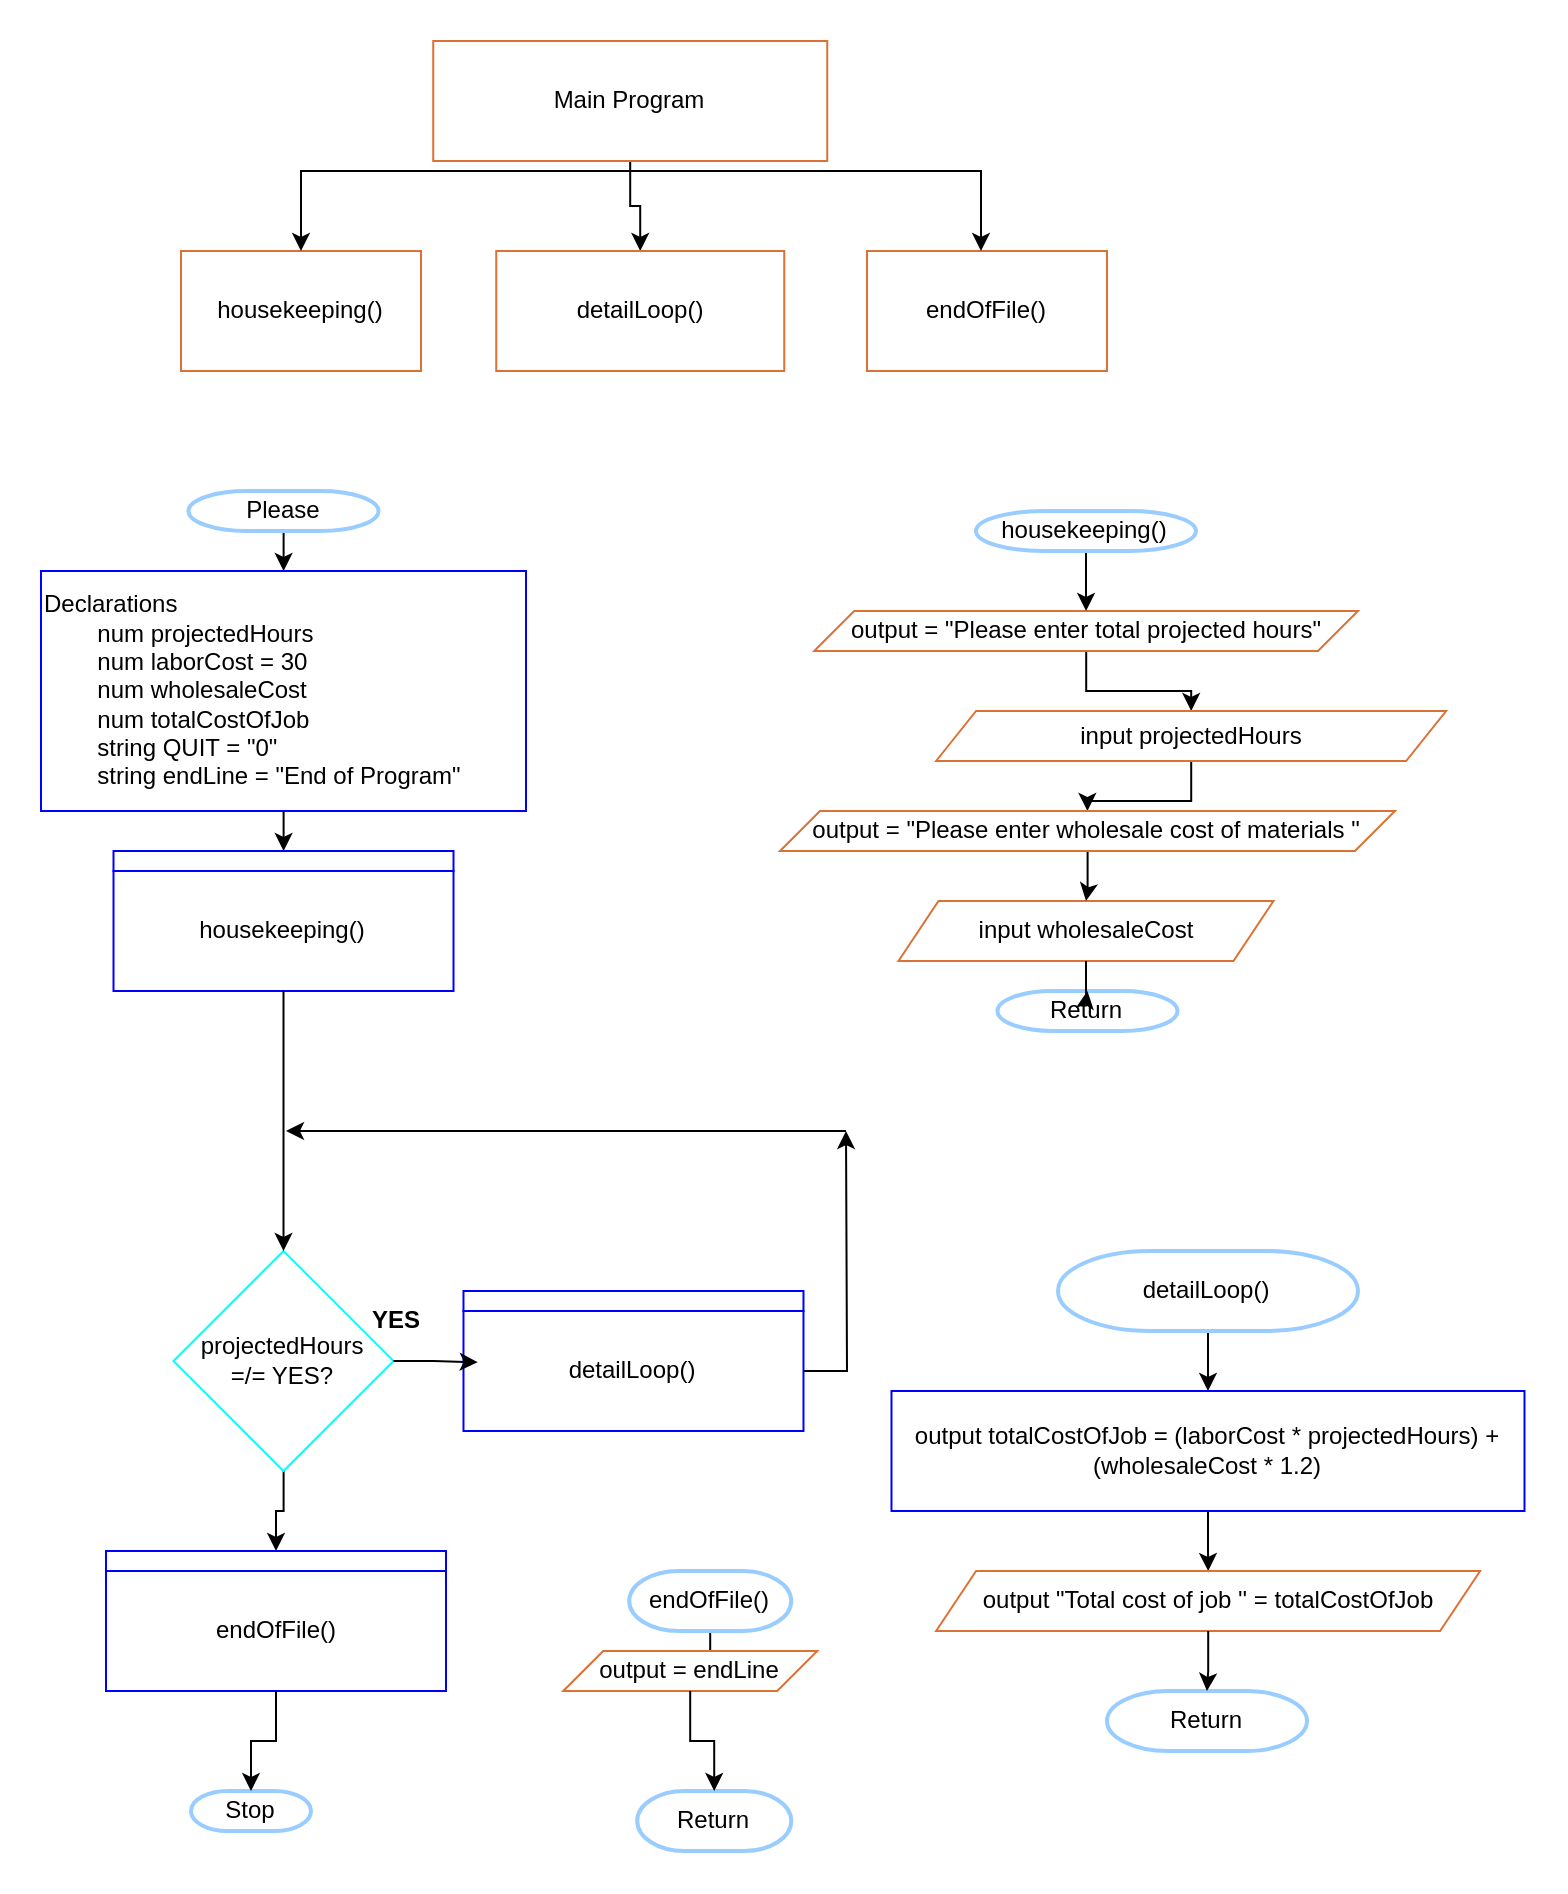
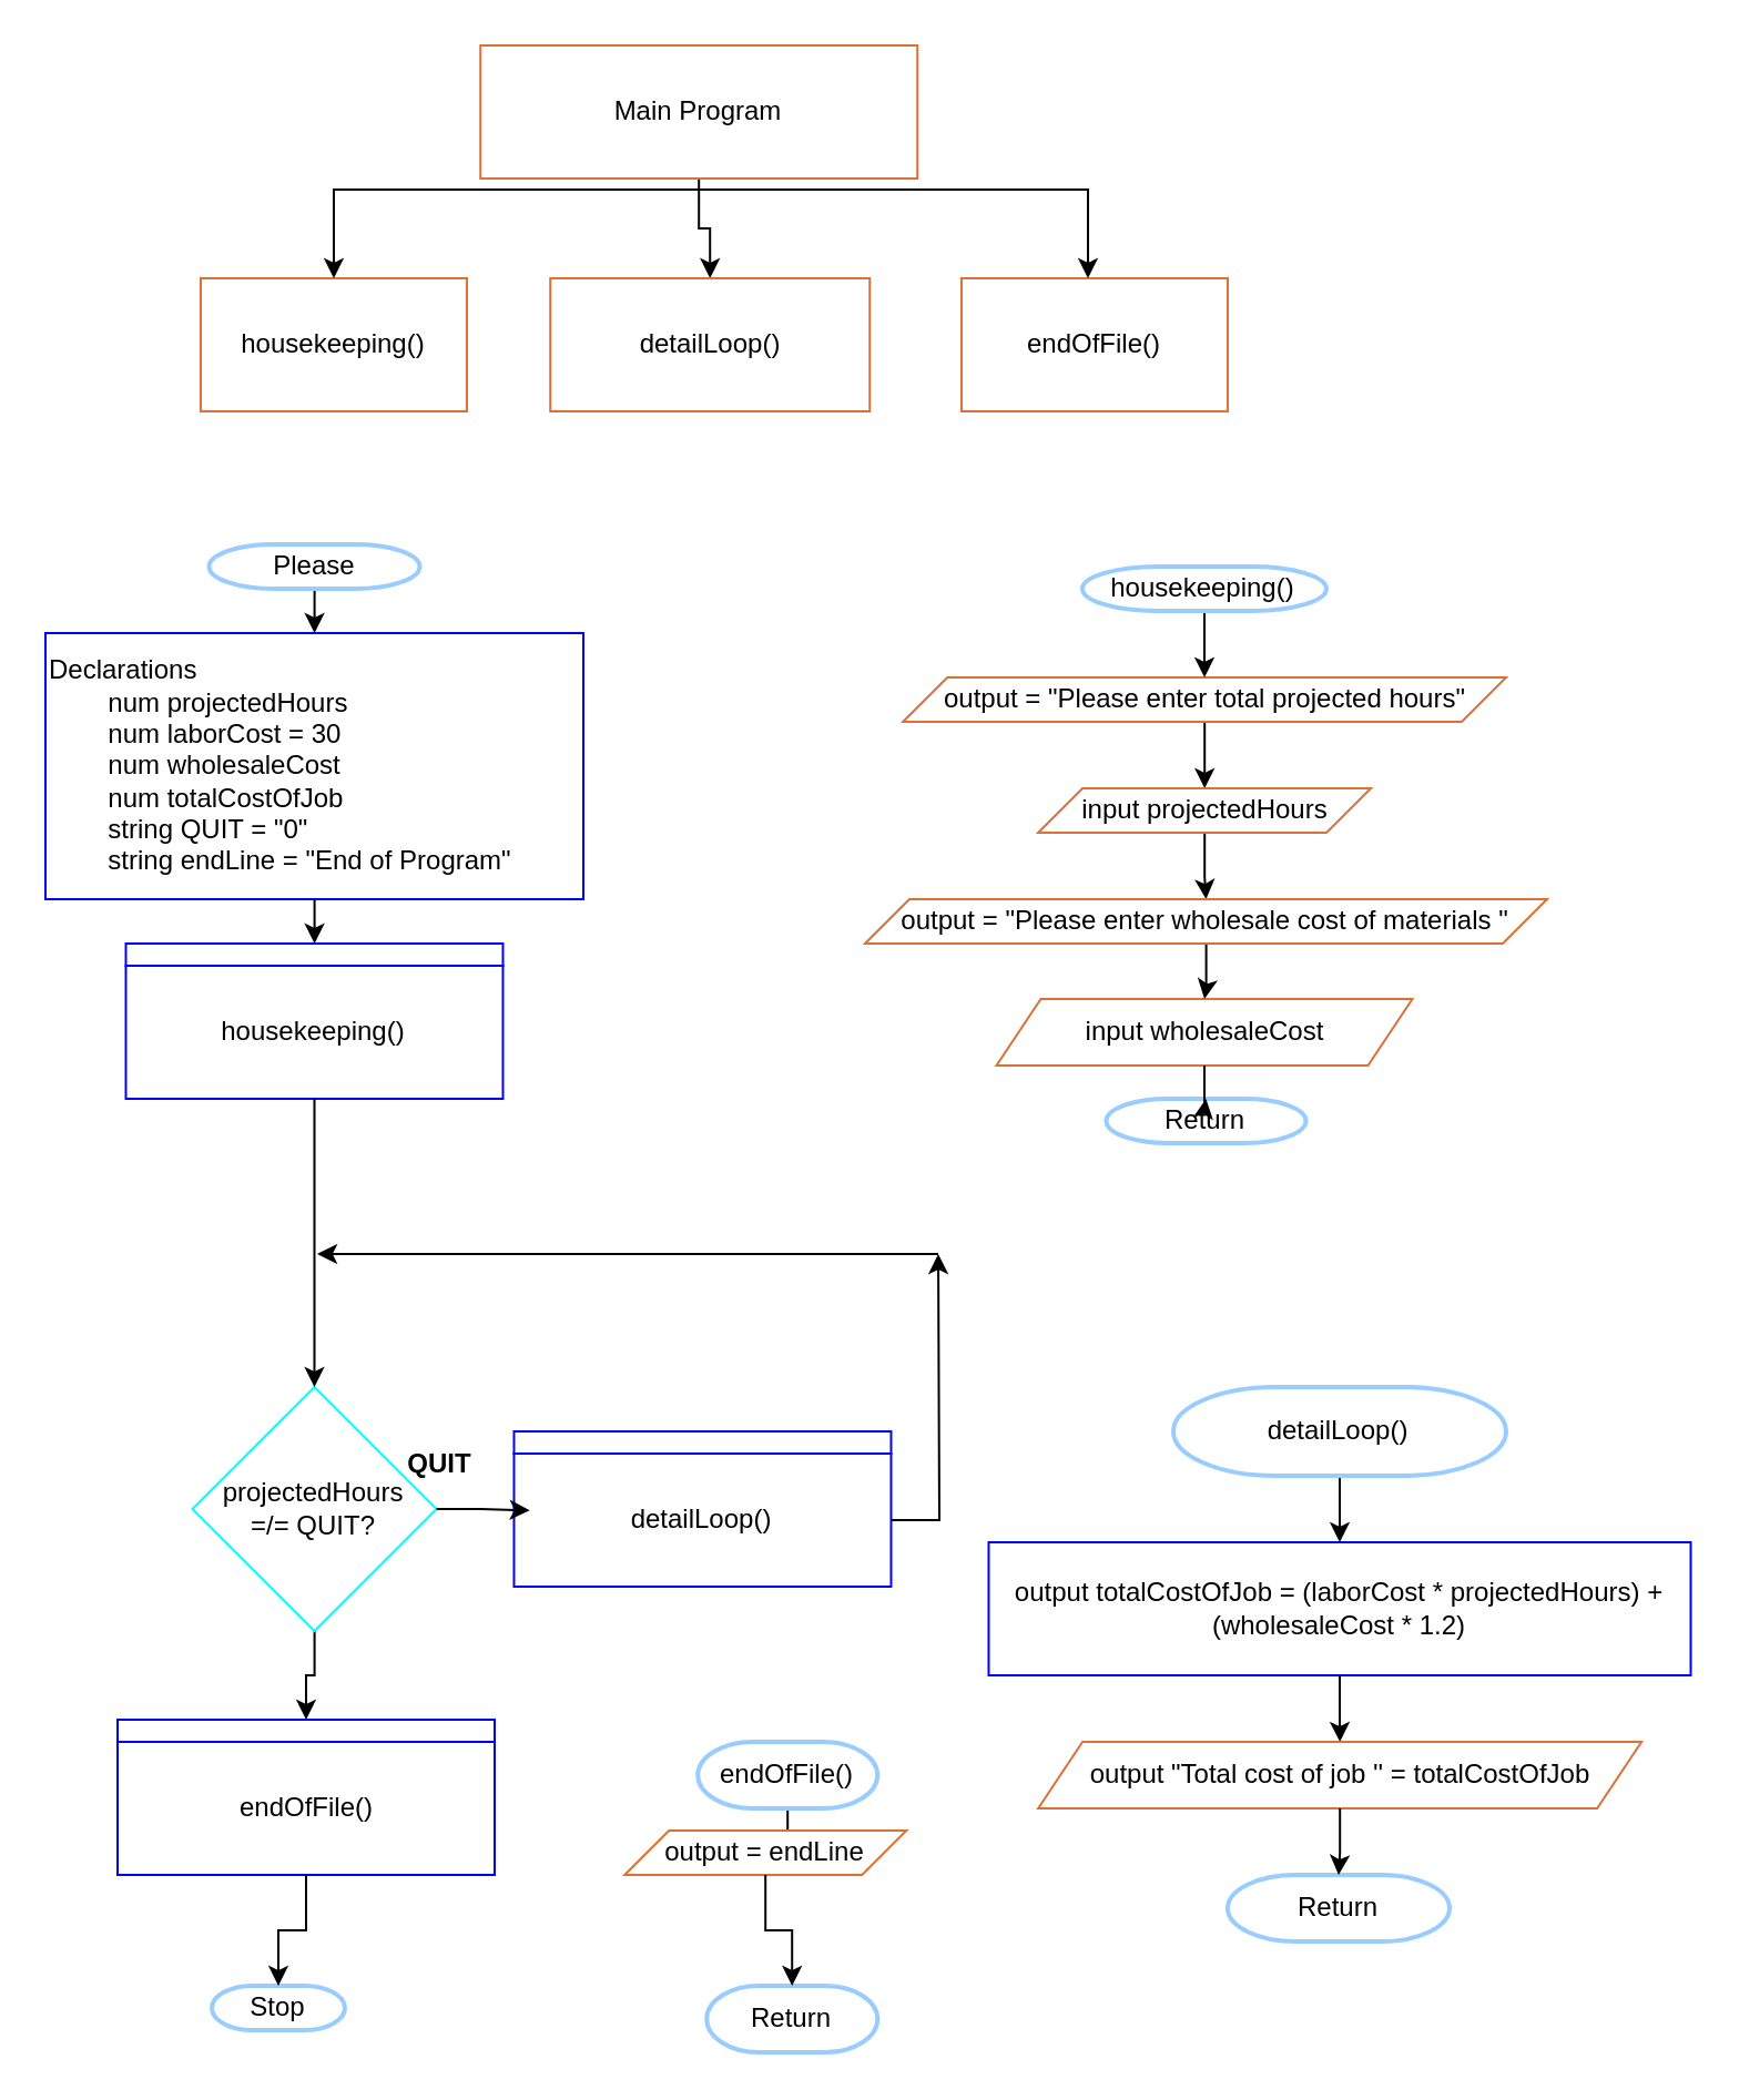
- <mxCell id="20" value="input projectedHours" style="shape=parallelogram;perimeter=parallelogramPerimeter;whiteSpace=wrap;html=1;fixedSize=1;strokeColor=#DC7135;" vertex="1" parent="1"><mxGeometry x="467.55" y="355" width="255" height="25" as="geometry" /></mxCell>
+ <mxCell id="20" value="input projectedHours" style="shape=parallelogram;perimeter=parallelogramPerimeter;whiteSpace=wrap;html=1;fixedSize=1;strokeColor=#DC7135;" vertex="1" parent="1"><mxGeometry x="467.55" y="355" width="150" height="20" as="geometry" /></mxCell>
- <mxCell id="32" value="YES" style="text;html=1;align=center;verticalAlign=middle;whiteSpace=wrap;rounded=0;fontStyle=1" vertex="1" parent="1"><mxGeometry x="167.5" y="645" width="60" height="30" as="geometry" /></mxCell>
+ <mxCell id="32" value="QUIT" style="text;html=1;align=center;verticalAlign=middle;whiteSpace=wrap;rounded=0;fontStyle=1" vertex="1" parent="1"><mxGeometry x="167.5" y="645" width="60" height="30" as="geometry" /></mxCell>
- <mxCell id="14" value="projectedHours&lt;br&gt;&lt;div&gt;=/= YES?&lt;/div&gt;" style="rhombus;whiteSpace=wrap;html=1;strokeColor=#00FFFF;" vertex="1" parent="1"><mxGeometry x="86.25" y="625" width="110" height="110" as="geometry" /></mxCell>
+ <mxCell id="14" value="projectedHours&lt;br&gt;&lt;div&gt;=/= QUIT?&lt;/div&gt;" style="rhombus;whiteSpace=wrap;html=1;strokeColor=#00FFFF;" vertex="1" parent="1"><mxGeometry x="86.25" y="625" width="110" height="110" as="geometry" /></mxCell>
